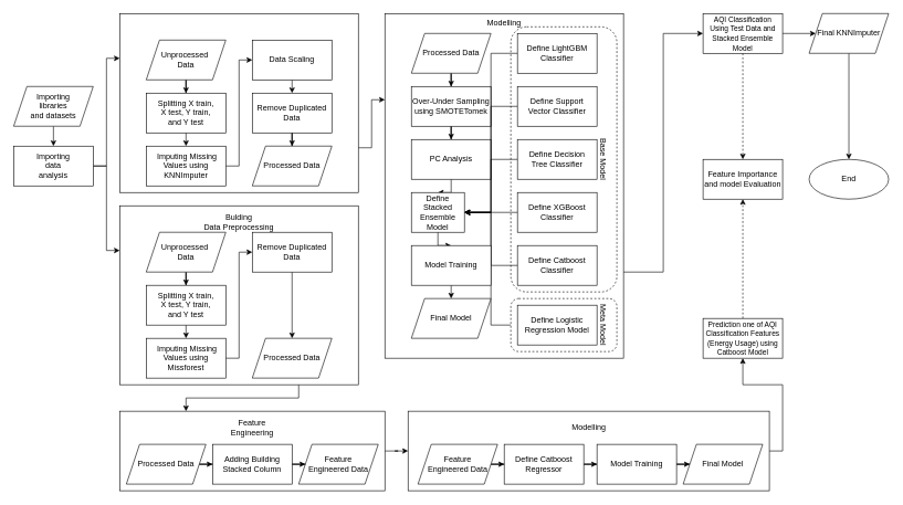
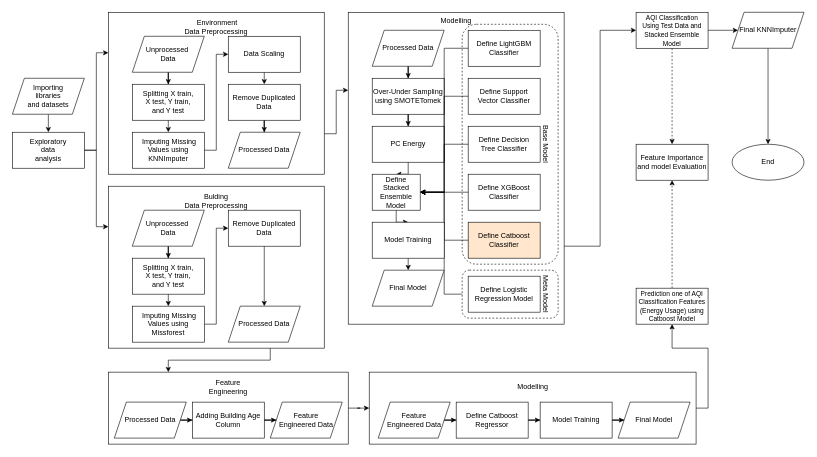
+ <mxCell id="21" value="&amp;nbsp;Environment&lt;br&gt;Data Preprocessing" style="text;html=1;align=center;verticalAlign=middle;whiteSpace=wrap;rounded=0;" vertex="1" parent="1"><mxGeometry x="295" y="30" width="130" height="30" as="geometry" /></mxCell>
- <mxCell id="30" value="PC Analysis" style="rounded=0;whiteSpace=wrap;html=1;" vertex="1" parent="1"><mxGeometry x="620" y="210" width="120" height="60" as="geometry" /></mxCell>
+ <mxCell id="30" value="PC Energy" style="rounded=0;whiteSpace=wrap;html=1;" vertex="1" parent="1"><mxGeometry x="620" y="210" width="120" height="60" as="geometry" /></mxCell>
- <mxCell id="6" value="Importing &lt;br&gt;data &lt;br&gt;analysis" style="rounded=0;whiteSpace=wrap;html=1;" vertex="1" parent="1"><mxGeometry x="20" y="220" width="120" height="60" as="geometry" /></mxCell>
+ <mxCell id="6" value="Exploratory &lt;br&gt;data &lt;br&gt;analysis" style="rounded=0;whiteSpace=wrap;html=1;" vertex="1" parent="1"><mxGeometry x="20" y="220" width="120" height="60" as="geometry" /></mxCell>
- <mxCell id="43" value="Define Catboost Classifier" style="rounded=0;whiteSpace=wrap;html=1;" vertex="1" parent="1"><mxGeometry x="780" y="370" width="120" height="60" as="geometry" /></mxCell>
+ <mxCell id="43" value="Define Catboost Classifier" style="rounded=0;whiteSpace=wrap;html=1;fillColor=#ffe6cc;" vertex="1" parent="1"><mxGeometry x="780" y="370" width="120" height="60" as="geometry" /></mxCell>
- <mxCell id="71" value="Adding Building Stacked Column" style="rounded=0;whiteSpace=wrap;html=1;shape=label;fixedSize=1;" vertex="1" parent="1"><mxGeometry x="320" y="670" width="120" height="60" as="geometry" /></mxCell>
+ <mxCell id="71" value="Adding Building Age Column" style="rounded=0;whiteSpace=wrap;html=1;shape=label;fixedSize=1;" vertex="1" parent="1"><mxGeometry x="320" y="670" width="120" height="60" as="geometry" /></mxCell>
